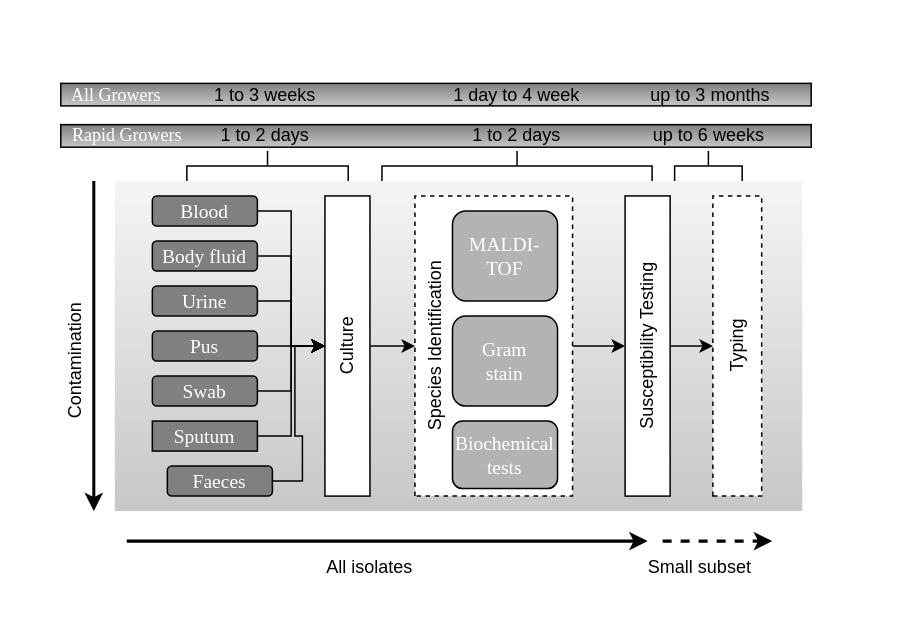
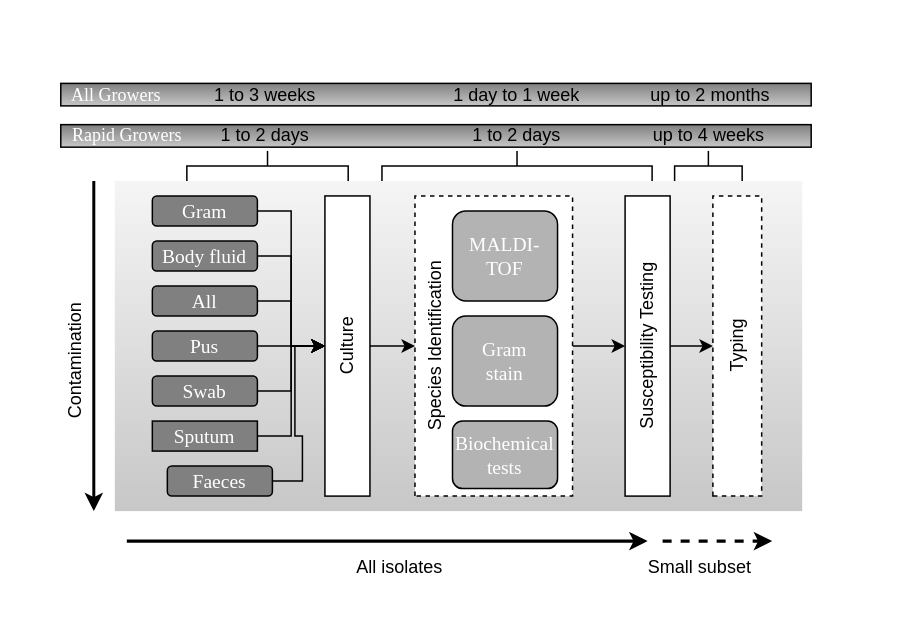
- <mxCell id="42" value="1 day to 4 week" style="text;html=1;strokeColor=none;fillColor=none;align=center;verticalAlign=middle;whiteSpace=wrap;rounded=0;" parent="1" vertex="1"><mxGeometry x="294" y="52.5" width="100" height="20" as="geometry" /></mxCell>
+ <mxCell id="42" value="1 day to 1 week" style="text;html=1;strokeColor=none;fillColor=none;align=center;verticalAlign=middle;whiteSpace=wrap;rounded=0;" parent="1" vertex="1"><mxGeometry x="294" y="52.5" width="100" height="20" as="geometry" /></mxCell>
- <mxCell id="43" value="up to 3 months" style="text;html=1;strokeColor=none;fillColor=none;align=center;verticalAlign=middle;whiteSpace=wrap;rounded=0;" parent="1" vertex="1"><mxGeometry x="421" y="52.5" width="103.5" height="20" as="geometry" /></mxCell>
+ <mxCell id="43" value="up to 2 months" style="text;html=1;strokeColor=none;fillColor=none;align=center;verticalAlign=middle;whiteSpace=wrap;rounded=0;" parent="1" vertex="1"><mxGeometry x="421" y="52.5" width="103.5" height="20" as="geometry" /></mxCell>
- <mxCell id="37" value="up to 6 weeks" style="text;html=1;strokeColor=none;fillColor=none;align=center;verticalAlign=middle;whiteSpace=wrap;rounded=0;" parent="1" vertex="1"><mxGeometry x="416.5" y="80" width="110" height="20" as="geometry" /></mxCell>
+ <mxCell id="37" value="up to 4 weeks" style="text;html=1;strokeColor=none;fillColor=none;align=center;verticalAlign=middle;whiteSpace=wrap;rounded=0;" parent="1" vertex="1"><mxGeometry x="416.5" y="80" width="110" height="20" as="geometry" /></mxCell>
- <mxCell id="5" value="Blood" style="rounded=1;whiteSpace=wrap;html=1;labelBackgroundColor=none;fontFamily=Times New Roman;fontSize=13;fontColor=#FFFFFF;fillColor=#808080;" parent="1" vertex="1"><mxGeometry x="101" y="130" width="70" height="20" as="geometry" /></mxCell>
+ <mxCell id="5" value="Gram" style="rounded=1;whiteSpace=wrap;html=1;labelBackgroundColor=none;fontFamily=Times New Roman;fontSize=13;fontColor=#FFFFFF;fillColor=#808080;" parent="1" vertex="1"><mxGeometry x="101" y="130" width="70" height="20" as="geometry" /></mxCell>
- <mxCell id="9" value="Urine" style="rounded=1;whiteSpace=wrap;html=1;labelBackgroundColor=none;fontFamily=Times New Roman;fontSize=13;fontColor=#FFFFFF;fillColor=#808080;" parent="1" vertex="1"><mxGeometry x="101" y="190" width="70" height="20" as="geometry" /></mxCell>
+ <mxCell id="9" value="All" style="rounded=1;whiteSpace=wrap;html=1;labelBackgroundColor=none;fontFamily=Times New Roman;fontSize=13;fontColor=#FFFFFF;fillColor=#808080;" parent="1" vertex="1"><mxGeometry x="101" y="190" width="70" height="20" as="geometry" /></mxCell>
- <mxCell id="29" value="All isolates" style="text;html=1;strokeColor=none;fillColor=none;align=center;verticalAlign=middle;whiteSpace=wrap;rounded=0;" parent="1" vertex="1"><mxGeometry x="201" y="363" width="90" height="30" as="geometry" /></mxCell>
+ <mxCell id="29" value="All isolates" style="text;html=1;strokeColor=none;fillColor=none;align=center;verticalAlign=middle;whiteSpace=wrap;rounded=0;" parent="1" vertex="1"><mxGeometry x="221" y="363" width="90" height="30" as="geometry" /></mxCell>
